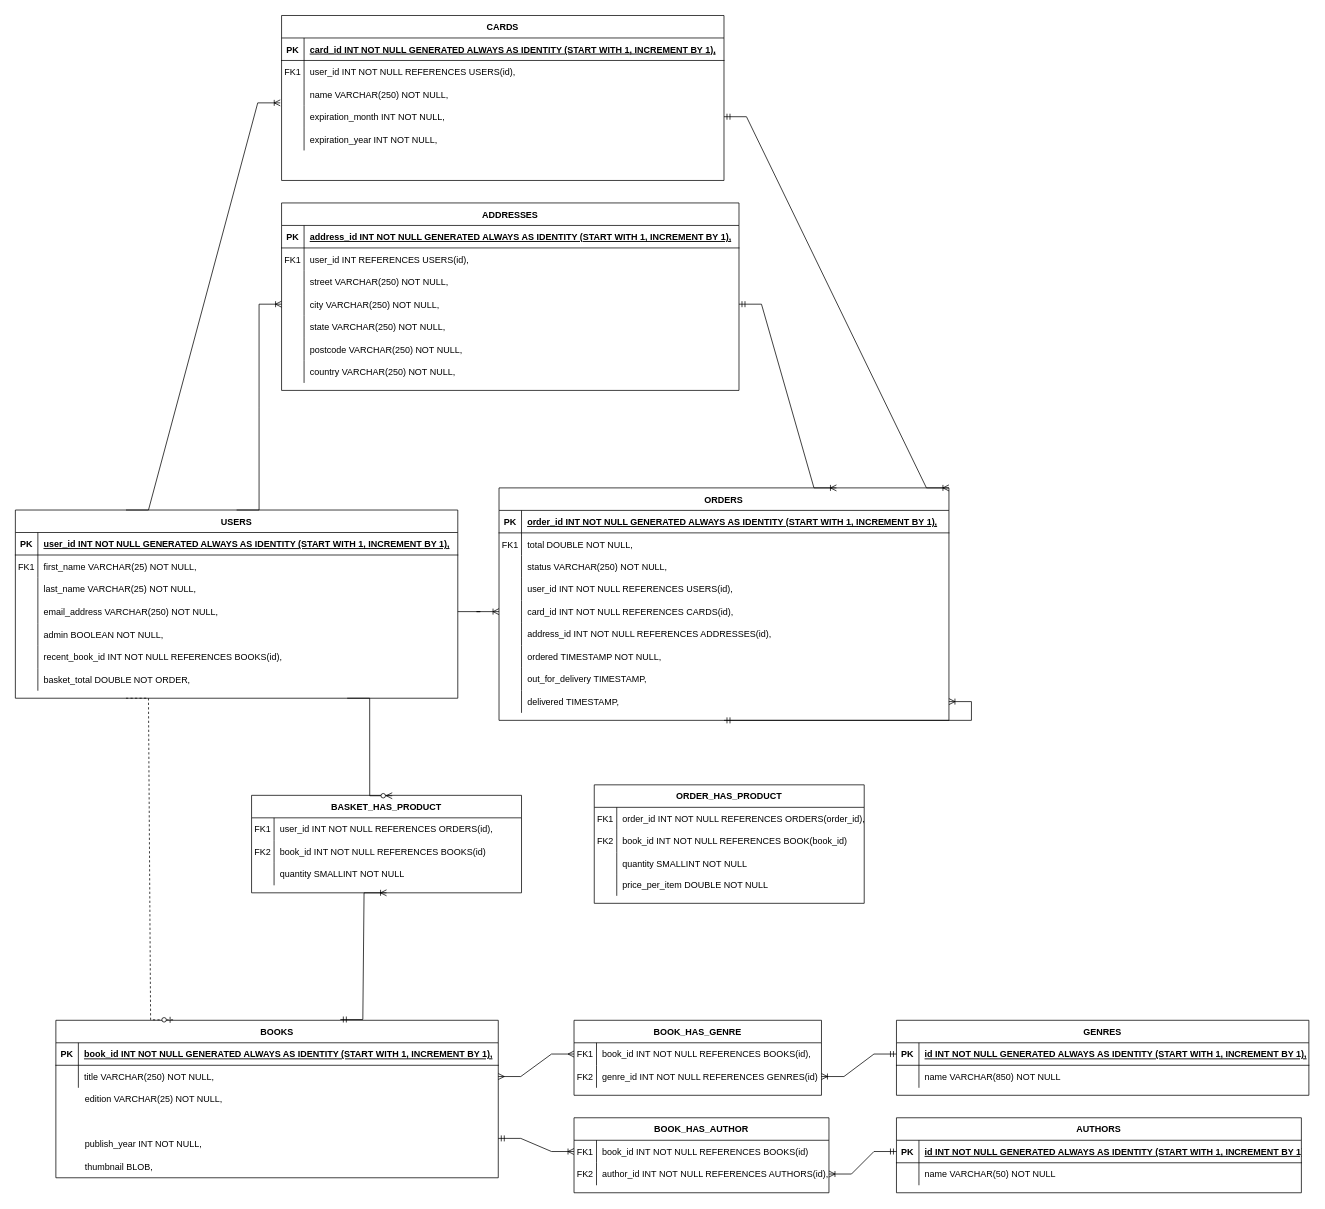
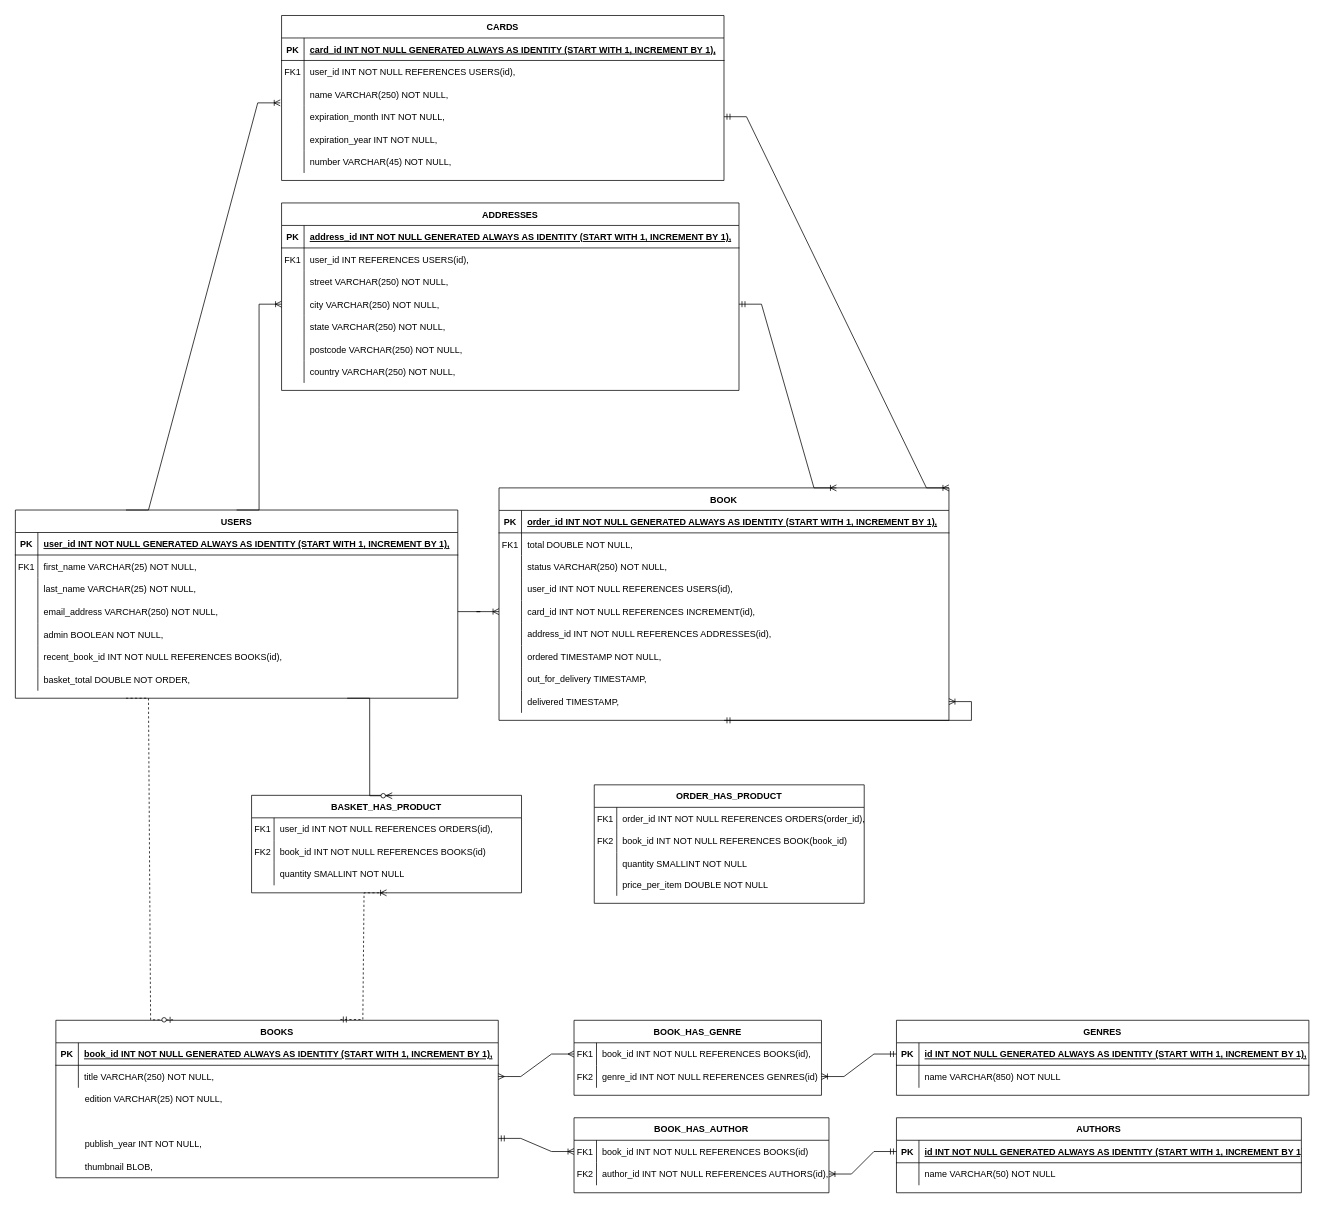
+ <mxCell id="42" value="number VARCHAR(45) NOT NULL," style="shape=partialRectangle;overflow=hidden;connectable=0;fillColor=none;top=0;left=0;bottom=0;right=0;align=left;spacingLeft=6;" vertex="1" parent="40"><mxGeometry x="30" width="560" height="30" as="geometry"><mxRectangle width="560" height="30" as="alternateBounds" /></mxGeometry></mxCell>
- <mxCell id="72" value="ORDERS" style="shape=table;startSize=30;container=1;collapsible=1;childLayout=tableLayout;fixedRows=1;rowLines=0;fontStyle=1;align=center;resizeLast=1;" vertex="1" parent="1"><mxGeometry x="665" y="650" width="600" height="310" as="geometry" /></mxCell>
+ <mxCell id="72" value="BOOK" style="shape=table;startSize=30;container=1;collapsible=1;childLayout=tableLayout;fixedRows=1;rowLines=0;fontStyle=1;align=center;resizeLast=1;" vertex="1" parent="1"><mxGeometry x="665" y="650" width="600" height="310" as="geometry" /></mxCell>
- <mxCell id="87" value="card_id INT NOT NULL REFERENCES CARDS(id)," style="shape=partialRectangle;overflow=hidden;connectable=0;fillColor=none;top=0;left=0;bottom=0;right=0;align=left;spacingLeft=6;" vertex="1" parent="85"><mxGeometry x="30" width="570" height="30" as="geometry"><mxRectangle width="570" height="30" as="alternateBounds" /></mxGeometry></mxCell>
+ <mxCell id="87" value="card_id INT NOT NULL REFERENCES INCREMENT(id)," style="shape=partialRectangle;overflow=hidden;connectable=0;fillColor=none;top=0;left=0;bottom=0;right=0;align=left;spacingLeft=6;" vertex="1" parent="85"><mxGeometry x="30" width="570" height="30" as="geometry"><mxRectangle width="570" height="30" as="alternateBounds" /></mxGeometry></mxCell>
- <mxCell id="179" value="" style="edgeStyle=entityRelationEdgeStyle;fontSize=12;html=1;endArrow=ERoneToMany;startArrow=ERmandOne;rounded=0;entryX=0.5;entryY=1;entryDx=0;entryDy=0;exitX=0.643;exitY=-0.005;exitDx=0;exitDy=0;exitPerimeter=0;" edge="1" parent="1" source="43" target="168"><mxGeometry width="100" height="100" relative="1" as="geometry"><mxPoint x="915" y="1380" as="sourcePoint" /><mxPoint x="1470" y="1151" as="targetPoint" /></mxGeometry></mxCell>
+ <mxCell id="179" value="" style="edgeStyle=entityRelationEdgeStyle;fontSize=12;html=1;endArrow=ERoneToMany;startArrow=ERmandOne;rounded=0;entryX=0.5;entryY=1;entryDx=0;entryDy=0;exitX=0.643;exitY=-0.005;exitDx=0;exitDy=0;exitPerimeter=0;dashed=1;" edge="1" parent="1" source="43" target="168"><mxGeometry width="100" height="100" relative="1" as="geometry"><mxPoint x="915" y="1380" as="sourcePoint" /><mxPoint x="1470" y="1151" as="targetPoint" /></mxGeometry></mxCell>
